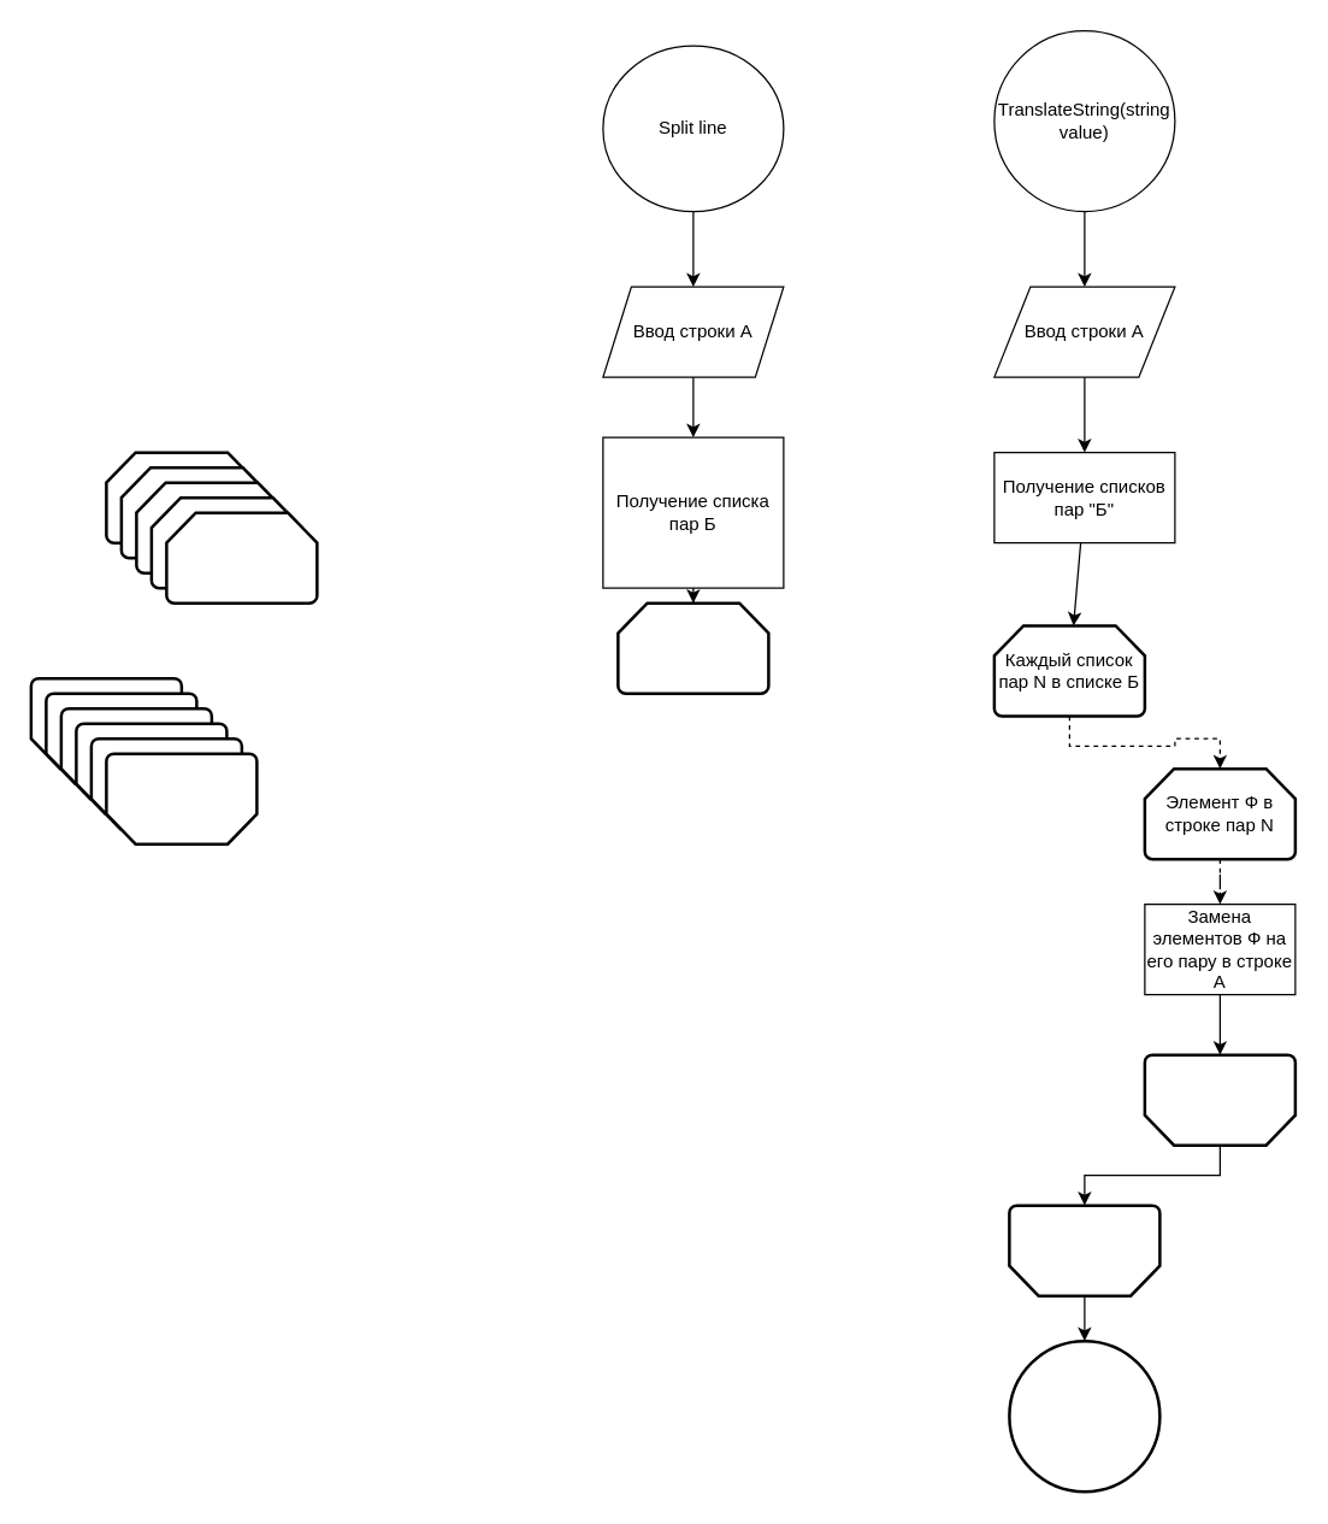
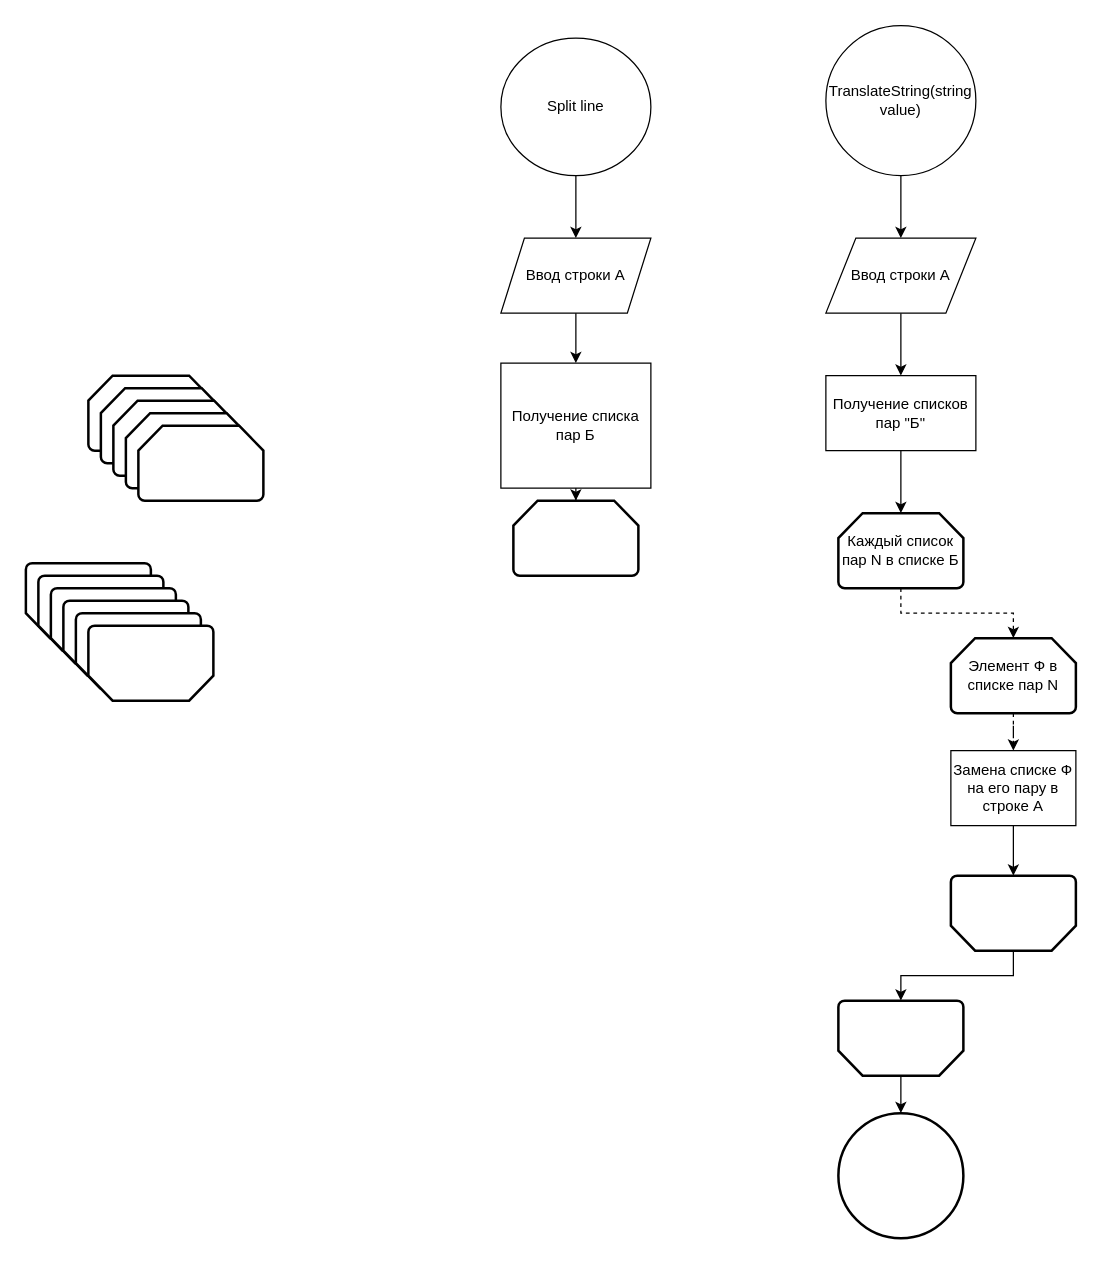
- <mxCell id="8" value="Каждый список пар N в списке Б" style="strokeWidth=2;html=1;shape=mxgraph.flowchart.loop_limit;whiteSpace=wrap;" parent="1" vertex="1"><mxGeometry x="660" y="415" width="100" height="60" as="geometry" /></mxCell>
+ <mxCell id="8" value="Каждый список пар N в списке Б" style="strokeWidth=2;html=1;shape=mxgraph.flowchart.loop_limit;whiteSpace=wrap;" parent="1" vertex="1"><mxGeometry x="670" y="410" width="100" height="60" as="geometry" /></mxCell>
- <mxCell id="13" value="Элемент Ф в строке пар N" style="strokeWidth=2;html=1;shape=mxgraph.flowchart.loop_limit;whiteSpace=wrap;" parent="1" vertex="1"><mxGeometry x="760" y="510" width="100" height="60" as="geometry" /></mxCell>
+ <mxCell id="13" value="Элемент Ф в списке пар N" style="strokeWidth=2;html=1;shape=mxgraph.flowchart.loop_limit;whiteSpace=wrap;" parent="1" vertex="1"><mxGeometry x="760" y="510" width="100" height="60" as="geometry" /></mxCell>
- <mxCell id="17" value="Замена элементов Ф на его пару в строке А" style="rounded=0;whiteSpace=wrap;html=1;" parent="1" vertex="1"><mxGeometry x="760" y="600" width="100" height="60" as="geometry" /></mxCell>
+ <mxCell id="17" value="Замена списке Ф на его пару в строке А" style="rounded=0;whiteSpace=wrap;html=1;" parent="1" vertex="1"><mxGeometry x="760" y="600" width="100" height="60" as="geometry" /></mxCell>
